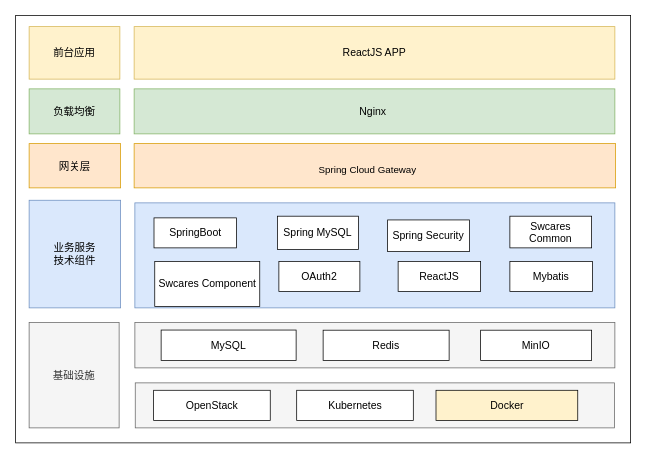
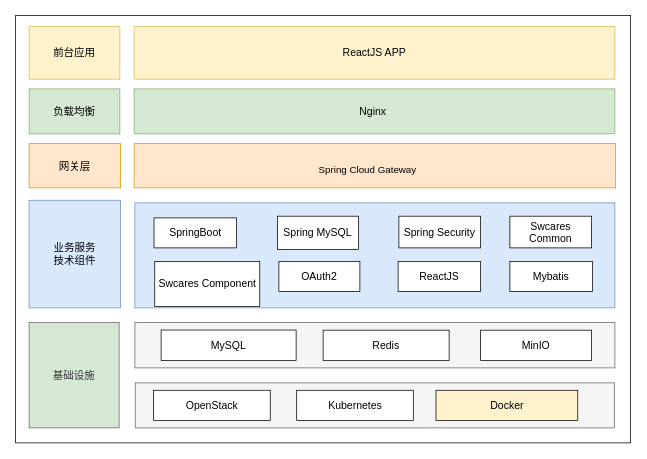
- <mxCell id="14" value="Spring Security" style="rounded=0;whiteSpace=wrap;html=1;fontFamily=Helvetica;fontSize=14;" parent="1" vertex="1"><mxGeometry x="516" y="292.75" width="109" height="42.25" as="geometry" /></mxCell>
+ <mxCell id="14" value="Spring Security" style="rounded=0;whiteSpace=wrap;html=1;fontFamily=Helvetica;fontSize=14;" parent="1" vertex="1"><mxGeometry x="531" y="287.75" width="109" height="42.25" as="geometry" /></mxCell>
- <mxCell id="5" value="基础设施" style="rounded=0;whiteSpace=wrap;html=1;fontSize=14;fillColor=#f5f5f5;fontColor=#333333;strokeColor=#666666;" parent="1" vertex="1"><mxGeometry x="38" y="429.5" width="120" height="140.5" as="geometry" /></mxCell>
+ <mxCell id="5" value="基础设施" style="rounded=0;whiteSpace=wrap;html=1;fontSize=14;fillColor=#d5e8d4;fontColor=#333333;strokeColor=#666666;" parent="1" vertex="1"><mxGeometry x="38" y="429.5" width="120" height="140.5" as="geometry" /></mxCell>
